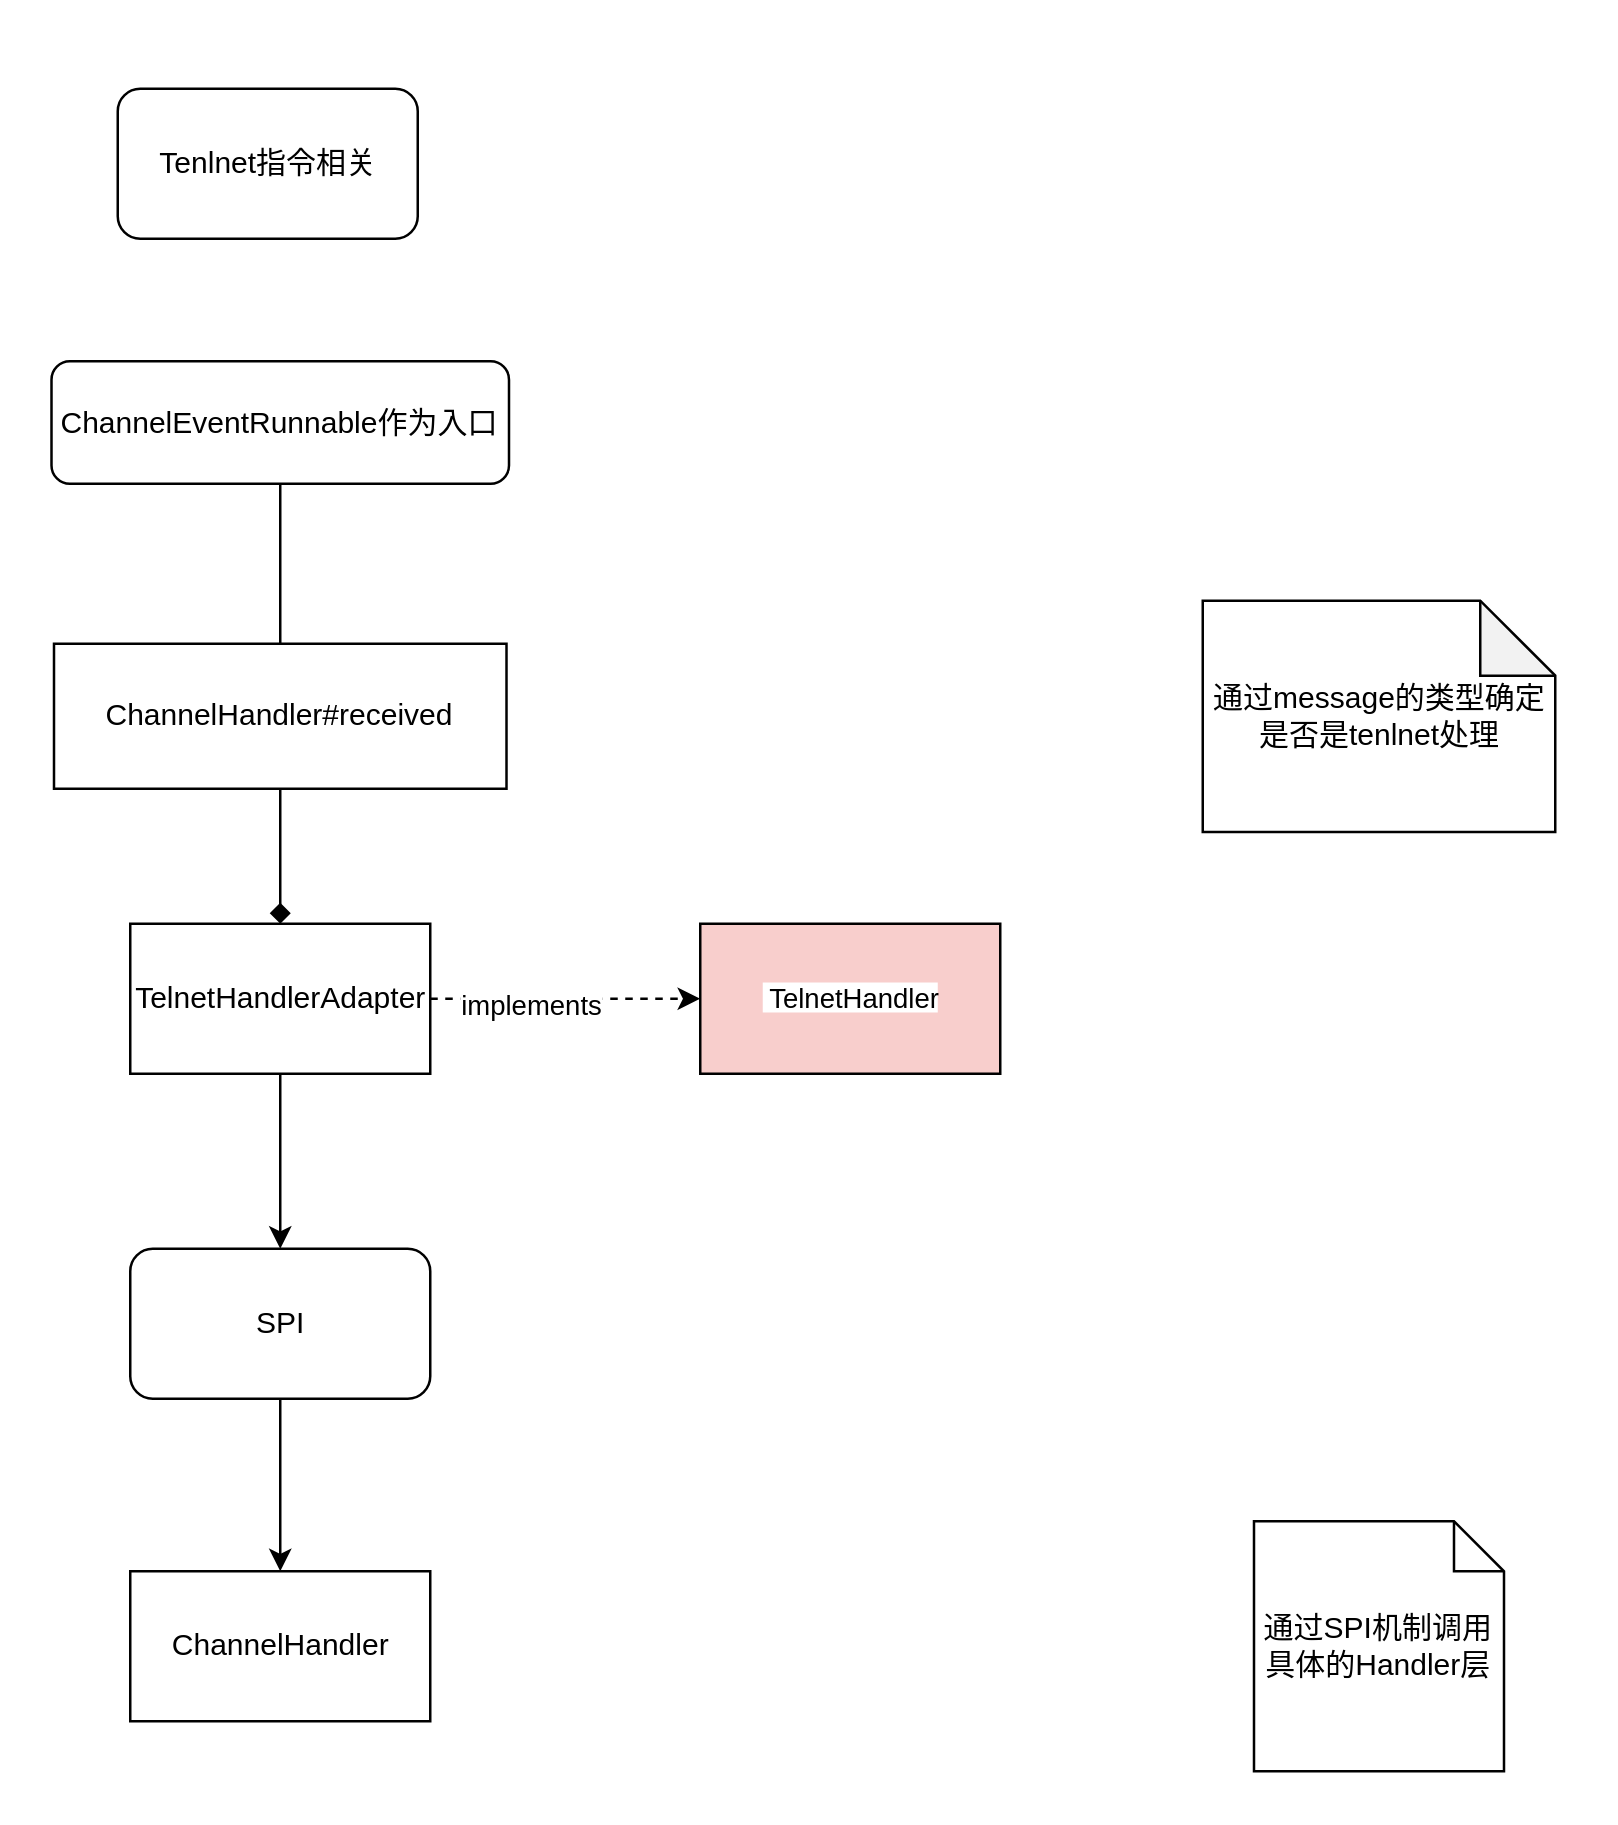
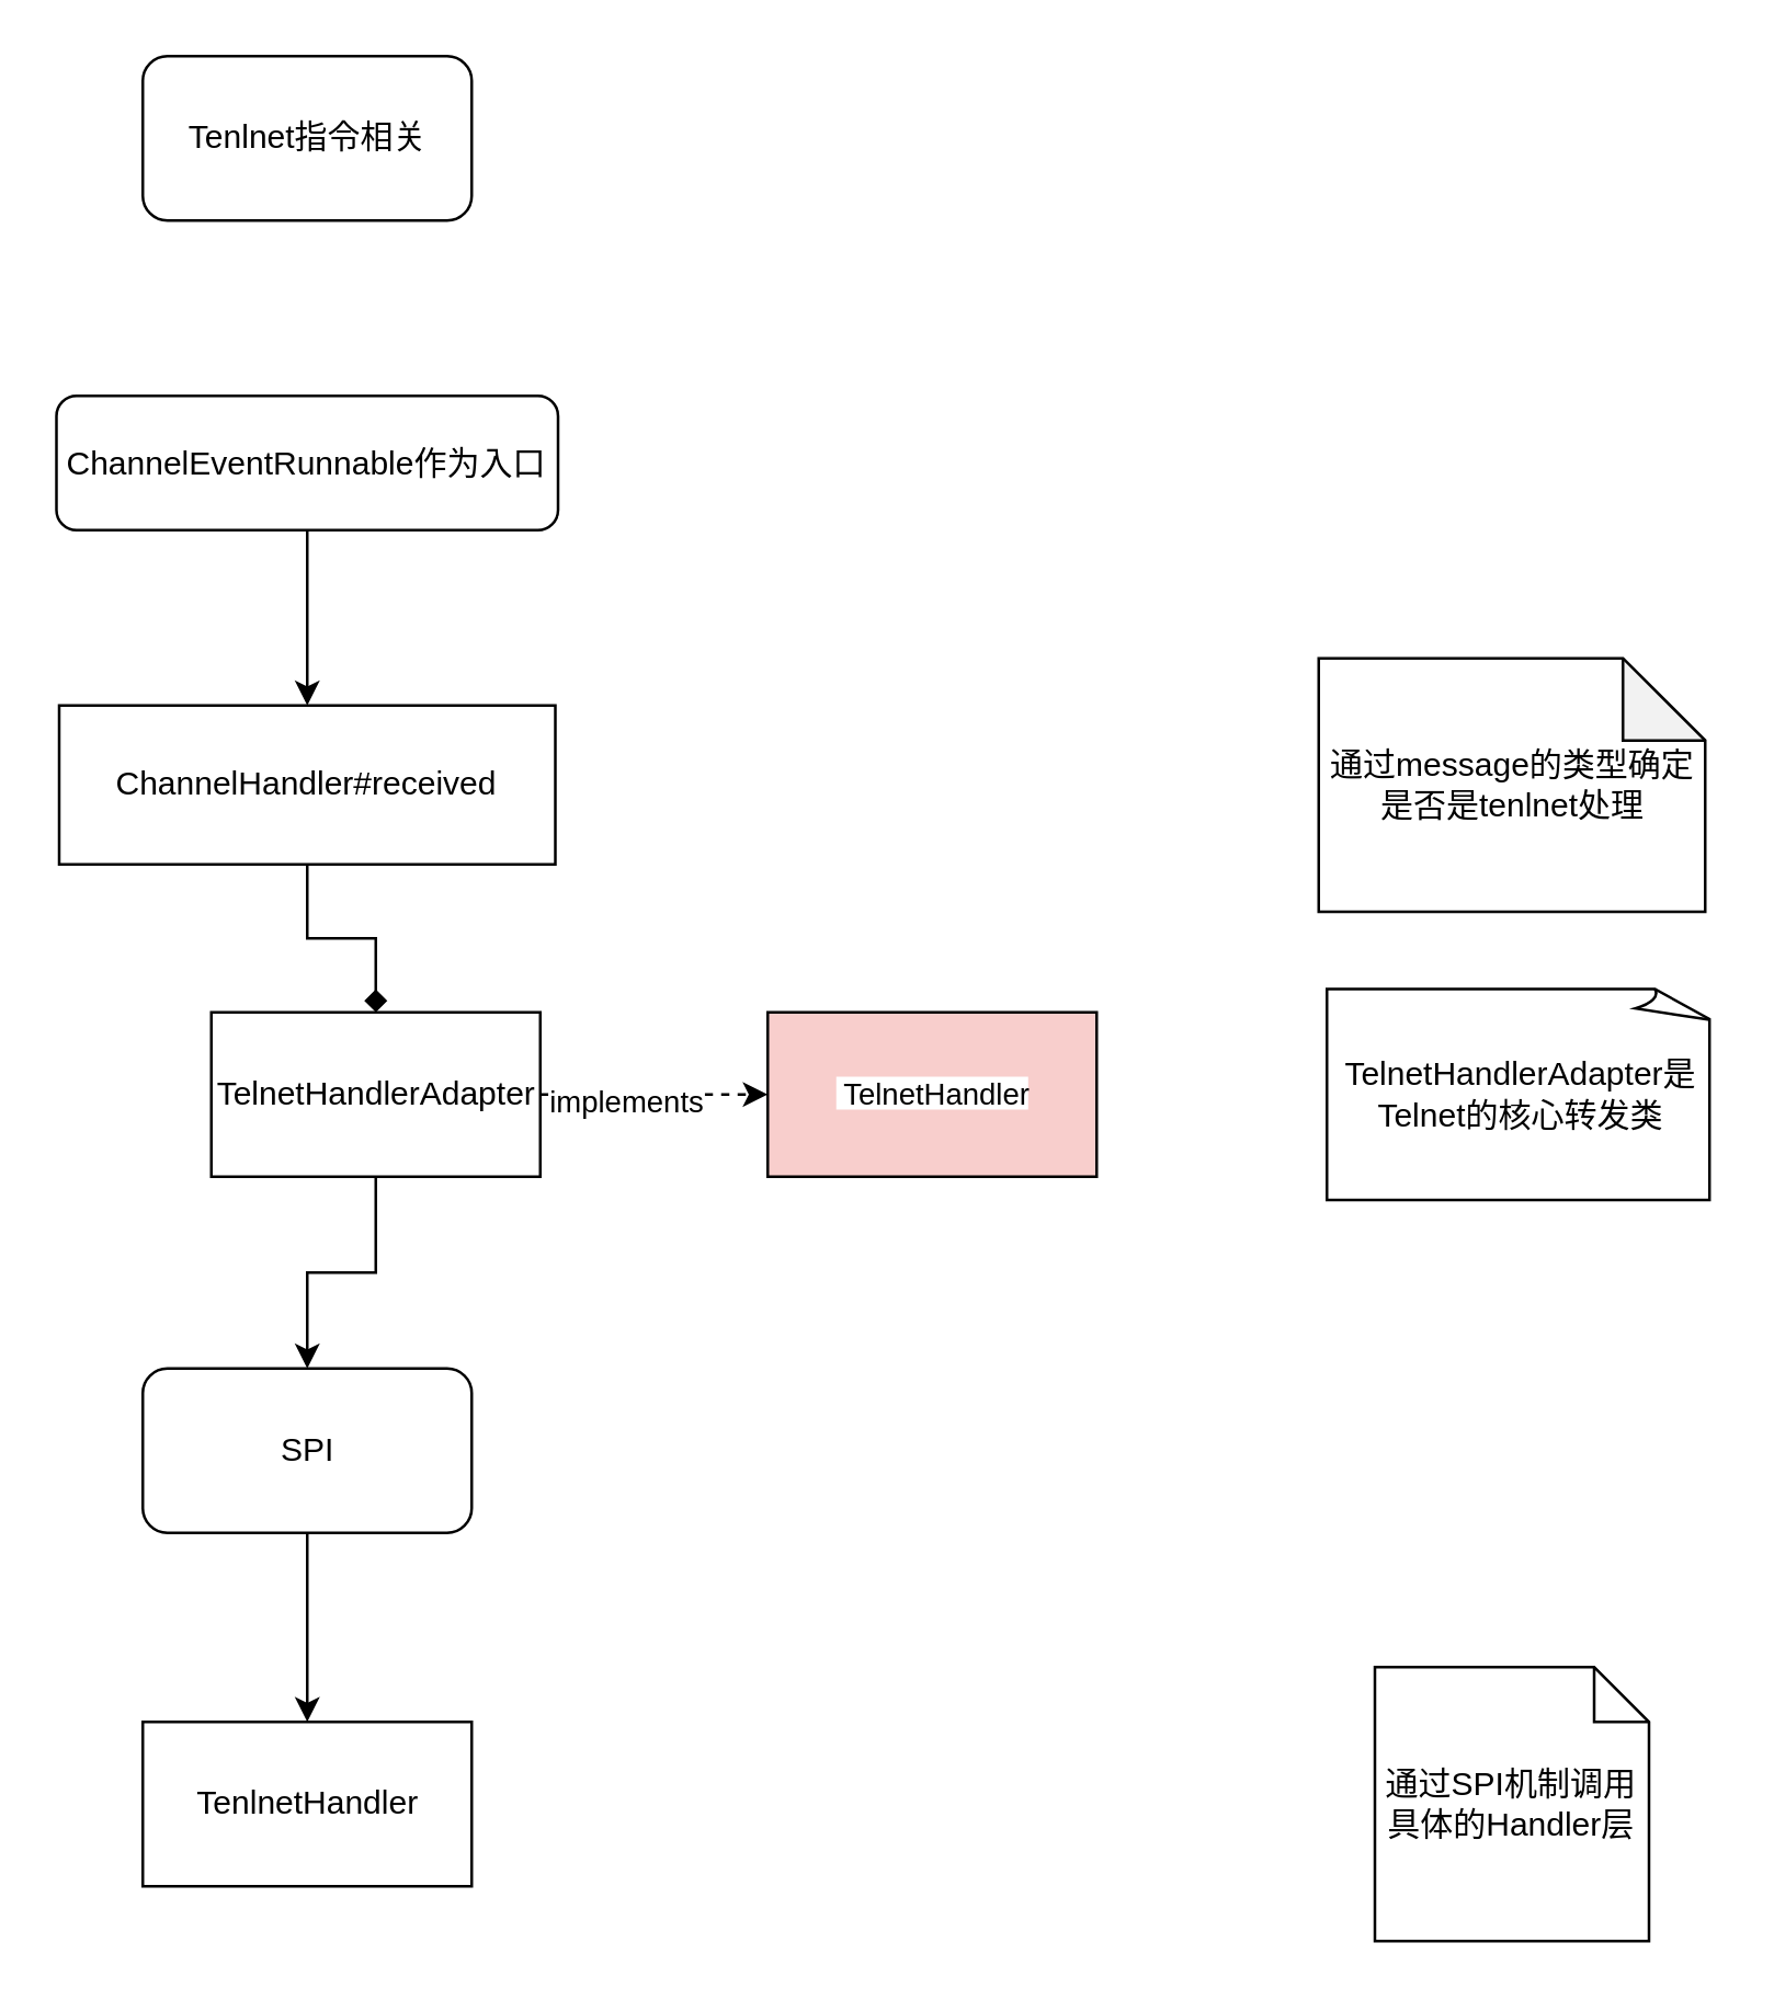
- <mxCell id="2" value="Tenlnet指令相关" style="rounded=1;whiteSpace=wrap;html=1;" vertex="1" parent="1"><mxGeometry x="46.5" y="35" width="120" height="60" as="geometry" /></mxCell>
+ <mxCell id="2" value="Tenlnet指令相关" style="rounded=1;whiteSpace=wrap;html=1;" vertex="1" parent="1"><mxGeometry x="51.5" y="20" width="120" height="60" as="geometry" /></mxCell>
- <mxCell id="5" style="edgeStyle=orthogonalEdgeStyle;rounded=0;orthogonalLoop=1;jettySize=auto;html=1;endArrow=none;" edge="1" parent="1" source="6" target="8"><mxGeometry relative="1" as="geometry" /></mxCell>
+ <mxCell id="5" style="edgeStyle=orthogonalEdgeStyle;rounded=0;orthogonalLoop=1;jettySize=auto;html=1;" edge="1" parent="1" source="6" target="8"><mxGeometry relative="1" as="geometry" /></mxCell>
- <mxCell id="12" value="TelnetHandlerAdapter" style="rounded=0;whiteSpace=wrap;html=1;" vertex="1" parent="1"><mxGeometry x="51.5" y="369" width="120" height="60" as="geometry" /></mxCell>
+ <mxCell id="12" value="TelnetHandlerAdapter" style="rounded=0;whiteSpace=wrap;html=1;" vertex="1" parent="1"><mxGeometry x="76.5" y="369" width="120" height="60" as="geometry" /></mxCell>
+ <mxCell id="14" value="TelnetHandlerAdapter是&lt;br&gt;Telnet的核心转发类" style="whiteSpace=wrap;html=1;shape=mxgraph.basic.document" vertex="1" parent="1"><mxGeometry x="483.5" y="360.5" width="141" height="77" as="geometry" /></mxCell>
- <mxCell id="3" value="ChannelHandler" style="rounded=0;whiteSpace=wrap;html=1;" vertex="1" parent="1"><mxGeometry x="51.5" y="628" width="120" height="60" as="geometry" /></mxCell>
+ <mxCell id="3" value="TenlnetHandler" style="rounded=0;whiteSpace=wrap;html=1;" vertex="1" parent="1"><mxGeometry x="51.5" y="628" width="120" height="60" as="geometry" /></mxCell>
